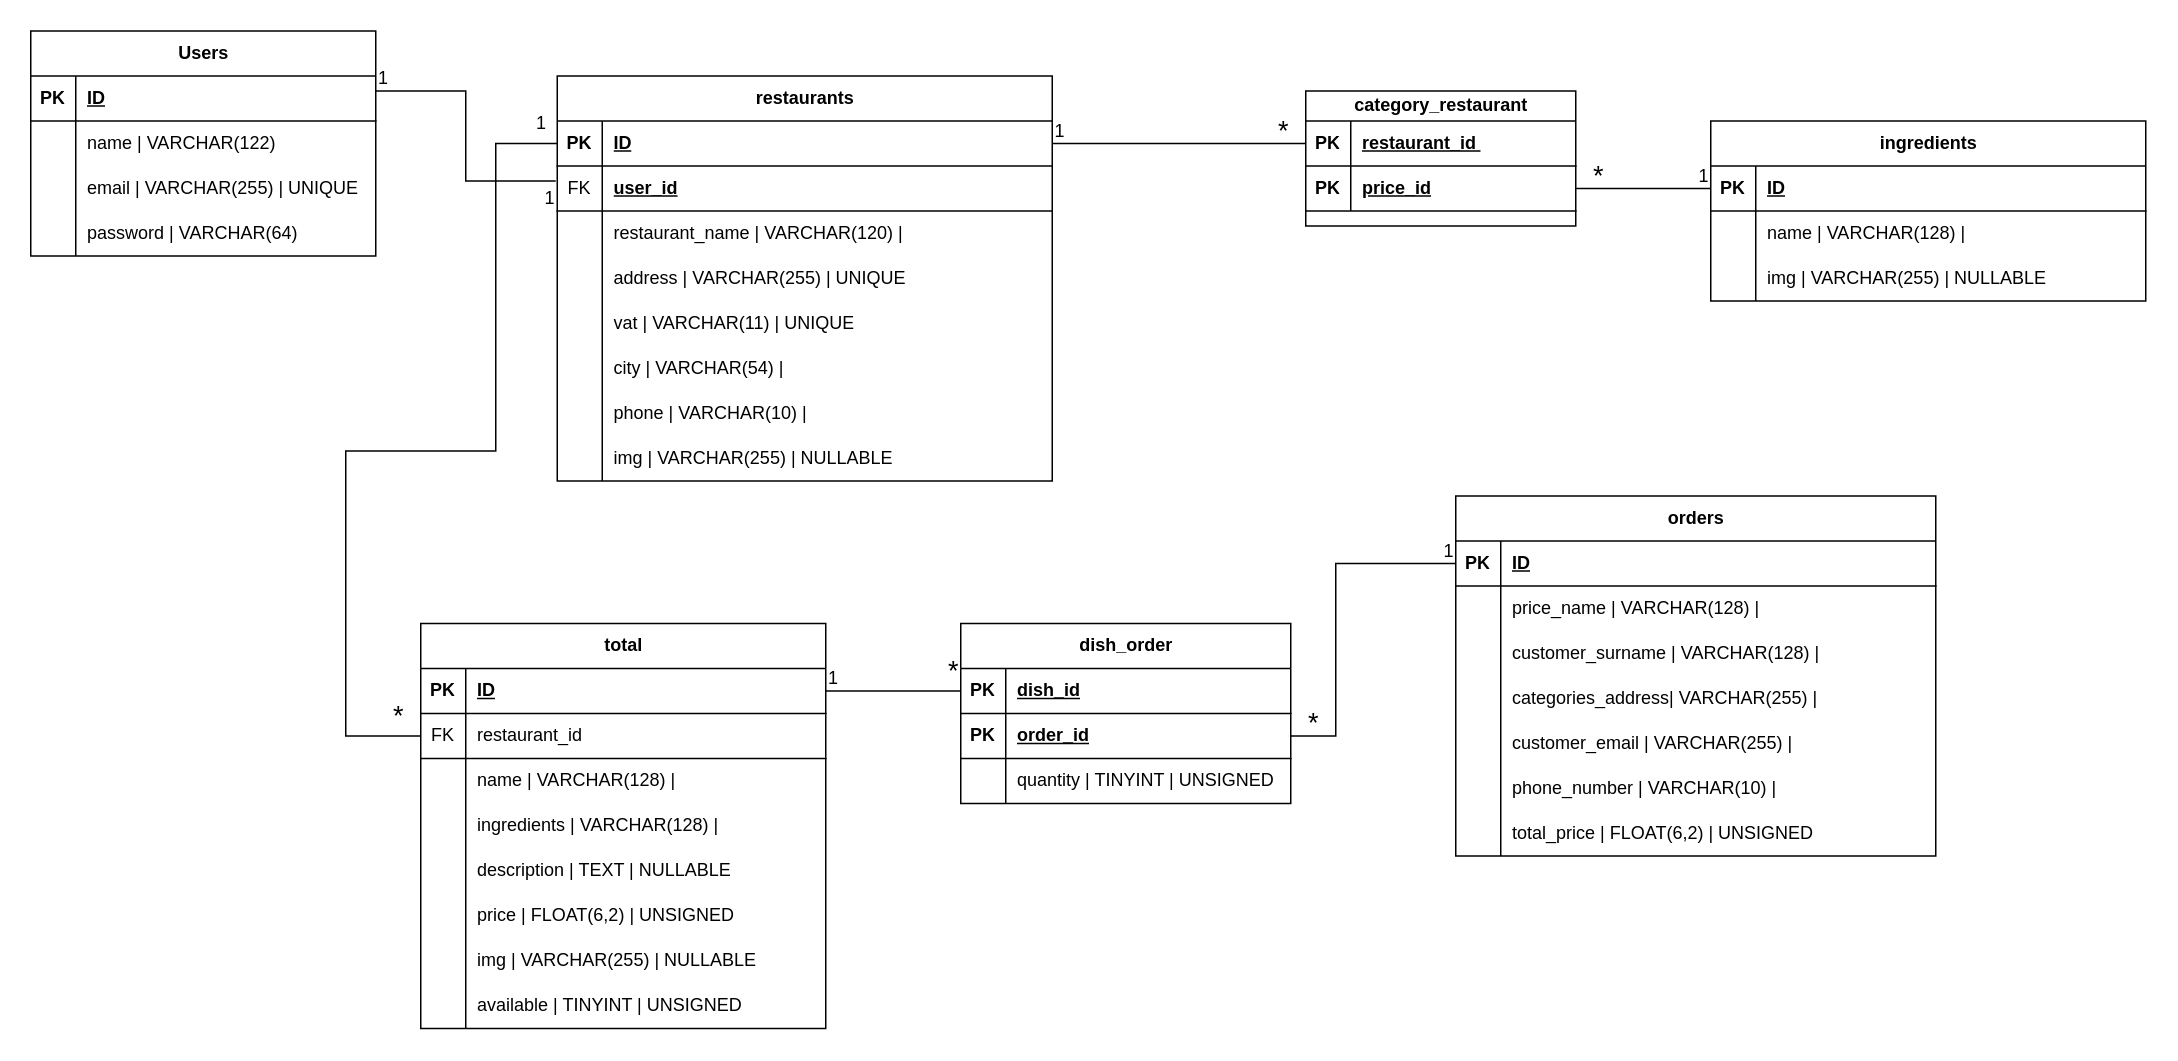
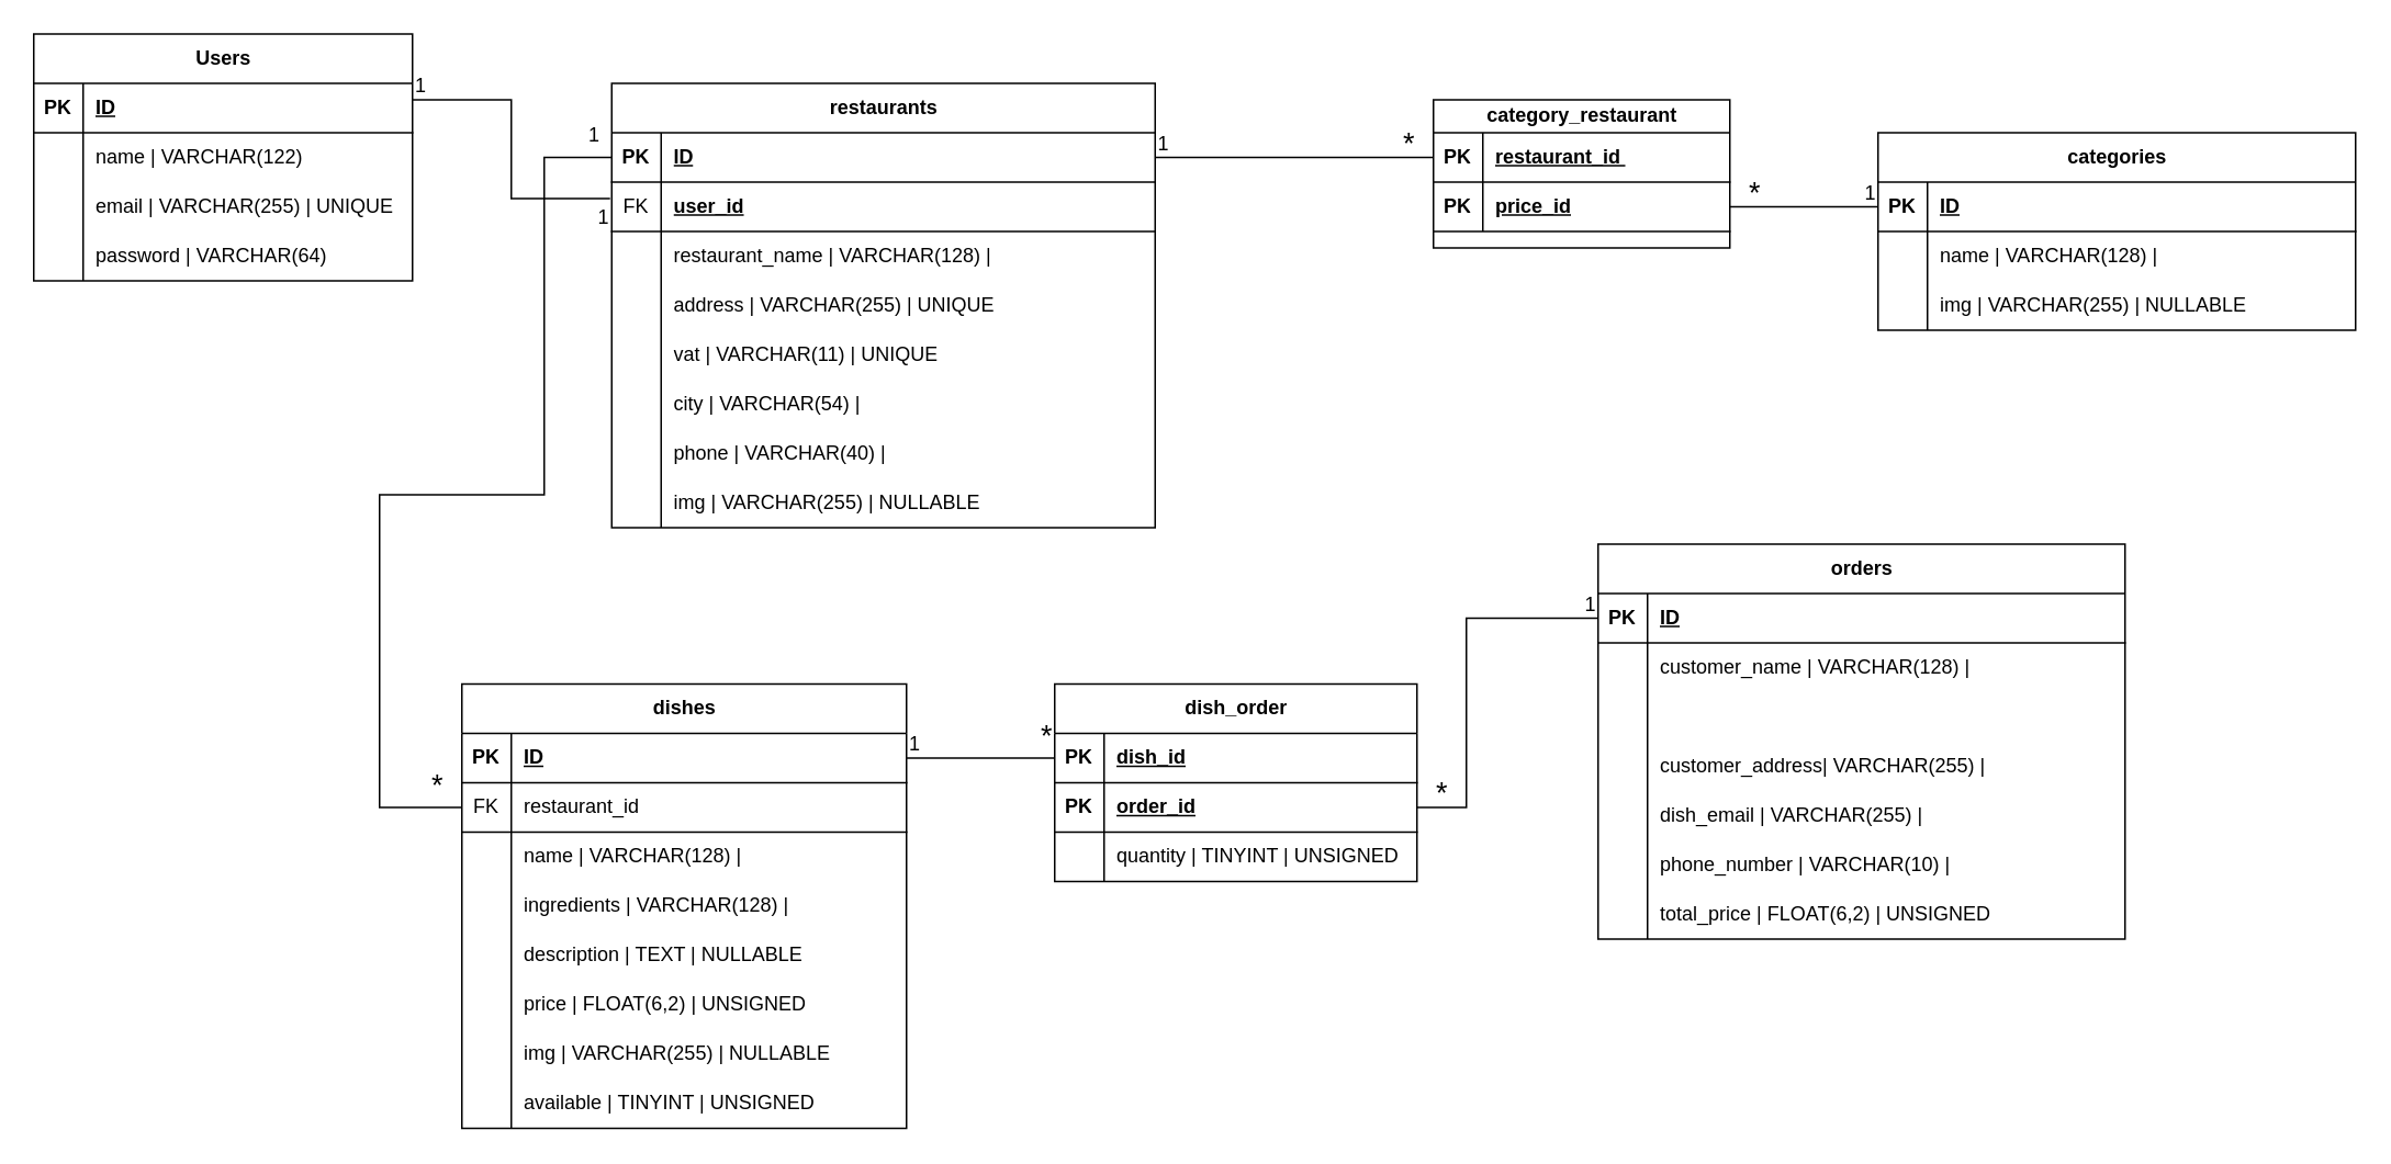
- <mxCell id="27" value="ingredients" style="shape=table;startSize=30;container=1;collapsible=1;childLayout=tableLayout;fixedRows=1;rowLines=0;fontStyle=1;align=center;resizeLast=1;html=1;" parent="1" vertex="1"><mxGeometry x="1140" y="80" width="290" height="120" as="geometry" /></mxCell>
+ <mxCell id="27" value="categories" style="shape=table;startSize=30;container=1;collapsible=1;childLayout=tableLayout;fixedRows=1;rowLines=0;fontStyle=1;align=center;resizeLast=1;html=1;" parent="1" vertex="1"><mxGeometry x="1140" y="80" width="290" height="120" as="geometry" /></mxCell>
- <mxCell id="11" value="restaurant_name | VARCHAR(120) |&amp;nbsp;" style="shape=partialRectangle;connectable=0;fillColor=none;top=0;left=0;bottom=0;right=0;align=left;spacingLeft=6;overflow=hidden;whiteSpace=wrap;html=1;" parent="9" vertex="1"><mxGeometry x="30" width="300" height="30" as="geometry"><mxRectangle width="300" height="30" as="alternateBounds" /></mxGeometry></mxCell>
+ <mxCell id="11" value="restaurant_name | VARCHAR(128) |&amp;nbsp;" style="shape=partialRectangle;connectable=0;fillColor=none;top=0;left=0;bottom=0;right=0;align=left;spacingLeft=6;overflow=hidden;whiteSpace=wrap;html=1;" parent="9" vertex="1"><mxGeometry x="30" width="300" height="30" as="geometry"><mxRectangle width="300" height="30" as="alternateBounds" /></mxGeometry></mxCell>
- <mxCell id="23" value="phone | VARCHAR(10) |" style="shape=partialRectangle;connectable=0;fillColor=none;top=0;left=0;bottom=0;right=0;align=left;spacingLeft=6;overflow=hidden;whiteSpace=wrap;html=1;" parent="21" vertex="1"><mxGeometry x="30" width="300" height="30" as="geometry"><mxRectangle width="300" height="30" as="alternateBounds" /></mxGeometry></mxCell>
+ <mxCell id="23" value="phone | VARCHAR(40) |" style="shape=partialRectangle;connectable=0;fillColor=none;top=0;left=0;bottom=0;right=0;align=left;spacingLeft=6;overflow=hidden;whiteSpace=wrap;html=1;" parent="21" vertex="1"><mxGeometry x="30" width="300" height="30" as="geometry"><mxRectangle width="300" height="30" as="alternateBounds" /></mxGeometry></mxCell>
- <mxCell id="75" value="price_name | VARCHAR(128) |" style="shape=partialRectangle;connectable=0;fillColor=none;top=0;left=0;bottom=0;right=0;align=left;spacingLeft=6;overflow=hidden;whiteSpace=wrap;html=1;" parent="73" vertex="1"><mxGeometry x="30" width="290" height="30" as="geometry"><mxRectangle width="290" height="30" as="alternateBounds" /></mxGeometry></mxCell>
+ <mxCell id="75" value="customer_name | VARCHAR(128) |" style="shape=partialRectangle;connectable=0;fillColor=none;top=0;left=0;bottom=0;right=0;align=left;spacingLeft=6;overflow=hidden;whiteSpace=wrap;html=1;" parent="73" vertex="1"><mxGeometry x="30" width="290" height="30" as="geometry"><mxRectangle width="290" height="30" as="alternateBounds" /></mxGeometry></mxCell>
- <mxCell id="44" value="total" style="shape=table;startSize=30;container=1;collapsible=1;childLayout=tableLayout;fixedRows=1;rowLines=0;fontStyle=1;align=center;resizeLast=1;html=1;" parent="1" vertex="1"><mxGeometry x="280" y="415" width="270" height="270" as="geometry" /></mxCell>
+ <mxCell id="44" value="dishes" style="shape=table;startSize=30;container=1;collapsible=1;childLayout=tableLayout;fixedRows=1;rowLines=0;fontStyle=1;align=center;resizeLast=1;html=1;" parent="1" vertex="1"><mxGeometry x="280" y="415" width="270" height="270" as="geometry" /></mxCell>
- <mxCell id="119" value="customer_surname | VARCHAR(128) |" style="shape=partialRectangle;connectable=0;fillColor=none;top=0;left=0;bottom=0;right=0;align=left;spacingLeft=6;overflow=hidden;whiteSpace=wrap;html=1;" parent="1" vertex="1"><mxGeometry x="1000" y="420" width="290" height="30" as="geometry"><mxRectangle width="150" height="30" as="alternateBounds" /></mxGeometry></mxCell>
- <mxCell id="81" value="categories_address| VARCHAR(255) |" style="shape=partialRectangle;connectable=0;fillColor=none;top=0;left=0;bottom=0;right=0;align=left;spacingLeft=6;overflow=hidden;whiteSpace=wrap;html=1;" parent="79" vertex="1"><mxGeometry x="30" width="290" height="30" as="geometry"><mxRectangle width="290" height="30" as="alternateBounds" /></mxGeometry></mxCell>
+ <mxCell id="81" value="customer_address| VARCHAR(255) |" style="shape=partialRectangle;connectable=0;fillColor=none;top=0;left=0;bottom=0;right=0;align=left;spacingLeft=6;overflow=hidden;whiteSpace=wrap;html=1;" parent="79" vertex="1"><mxGeometry x="30" width="290" height="30" as="geometry"><mxRectangle width="290" height="30" as="alternateBounds" /></mxGeometry></mxCell>
- <mxCell id="84" value="customer_email | VARCHAR(255) |" style="shape=partialRectangle;connectable=0;fillColor=none;top=0;left=0;bottom=0;right=0;align=left;spacingLeft=6;overflow=hidden;whiteSpace=wrap;html=1;" parent="82" vertex="1"><mxGeometry x="30" width="290" height="30" as="geometry"><mxRectangle width="290" height="30" as="alternateBounds" /></mxGeometry></mxCell>
+ <mxCell id="84" value="dish_email | VARCHAR(255) |" style="shape=partialRectangle;connectable=0;fillColor=none;top=0;left=0;bottom=0;right=0;align=left;spacingLeft=6;overflow=hidden;whiteSpace=wrap;html=1;" parent="82" vertex="1"><mxGeometry x="30" width="290" height="30" as="geometry"><mxRectangle width="290" height="30" as="alternateBounds" /></mxGeometry></mxCell>
